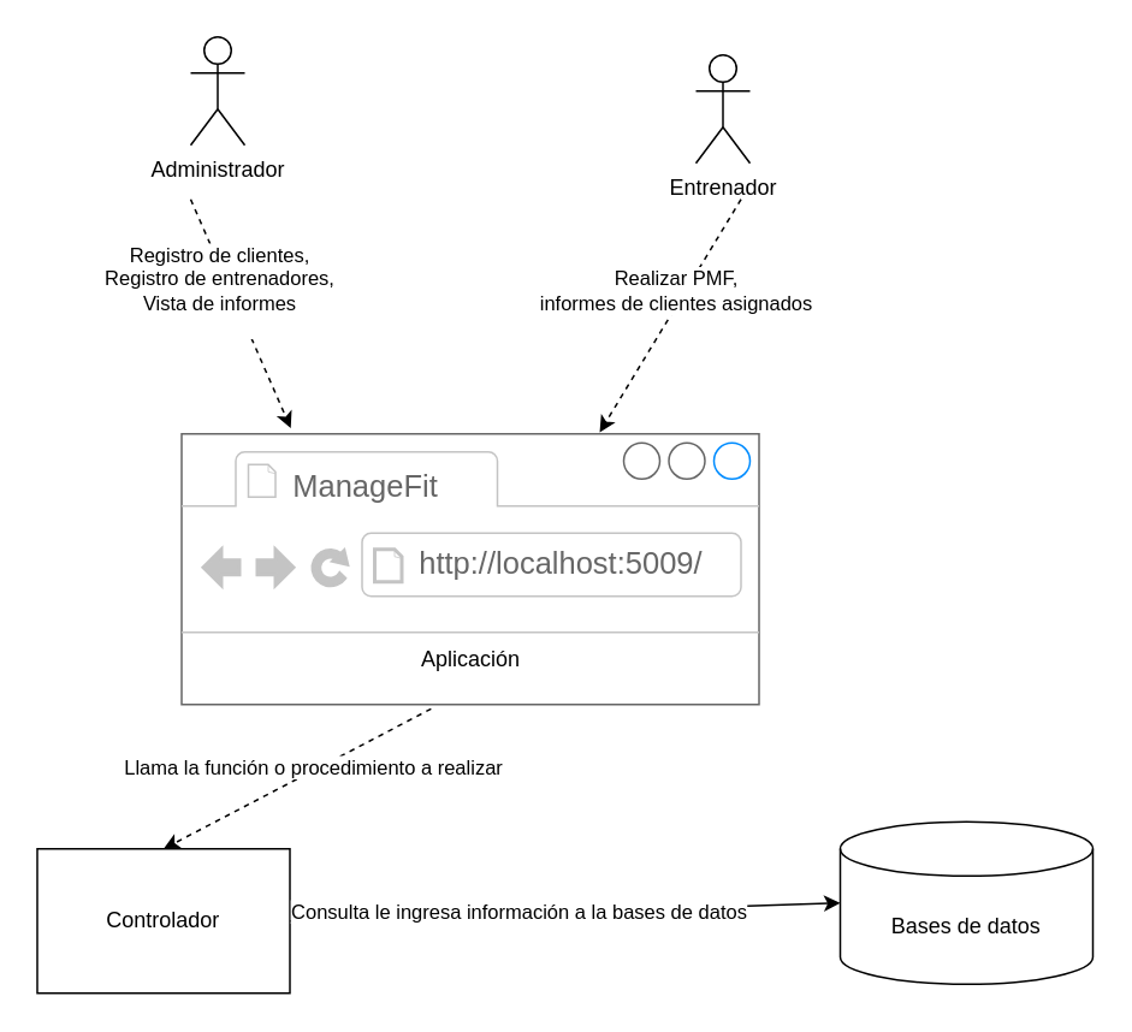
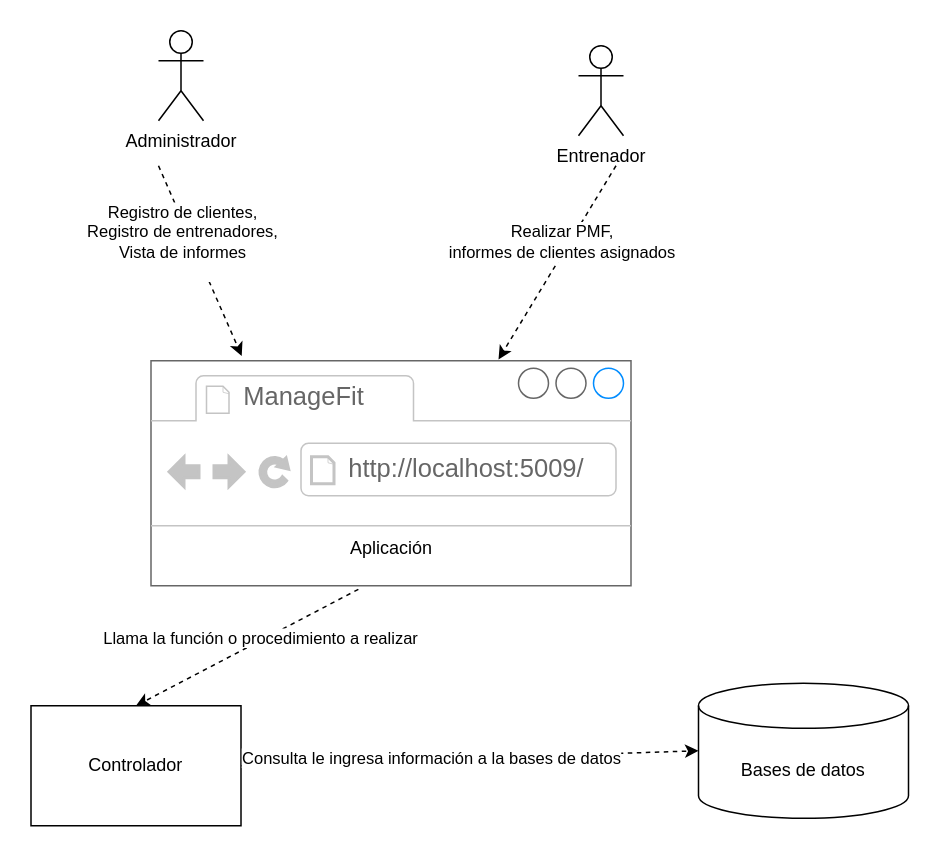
- <mxCell id="7" value="ManageFit" style="strokeWidth=1;shadow=0;dashed=0;align=center;html=1;shape=mxgraph.mockup.containers.anchor;fontSize=17;fontColor=#666666;align=left;whiteSpace=wrap;" vertex="1" parent="6"><mxGeometry x="60" y="12" width="145" height="35" as="geometry" /></mxCell>
+ <mxCell id="7" value="ManageFit" style="strokeWidth=1;shadow=0;dashed=0;align=center;html=1;shape=mxgraph.mockup.containers.anchor;fontSize=17;fontColor=#666666;align=left;whiteSpace=wrap;" vertex="1" parent="6"><mxGeometry x="60" y="12" width="110" height="26" as="geometry" /></mxCell>
- <mxCell id="4" value="" style="endArrow=classic;html=1;rounded=0;exitX=1;exitY=0.5;exitDx=0;exitDy=0;entryX=0;entryY=0.5;entryDx=0;entryDy=0;entryPerimeter=0;dashed=0;" edge="1" parent="1" source="3" target="2"><mxGeometry width="50" height="50" relative="1" as="geometry"><mxPoint x="340" y="180" as="sourcePoint" /><mxPoint x="390" y="130" as="targetPoint" /></mxGeometry></mxCell>
+ <mxCell id="4" value="" style="endArrow=classic;html=1;rounded=0;exitX=1;exitY=0.5;exitDx=0;exitDy=0;entryX=0;entryY=0.5;entryDx=0;entryDy=0;entryPerimeter=0;dashed=1;" edge="1" parent="1" source="3" target="2"><mxGeometry width="50" height="50" relative="1" as="geometry"><mxPoint x="340" y="180" as="sourcePoint" /><mxPoint x="390" y="130" as="targetPoint" /></mxGeometry></mxCell>
